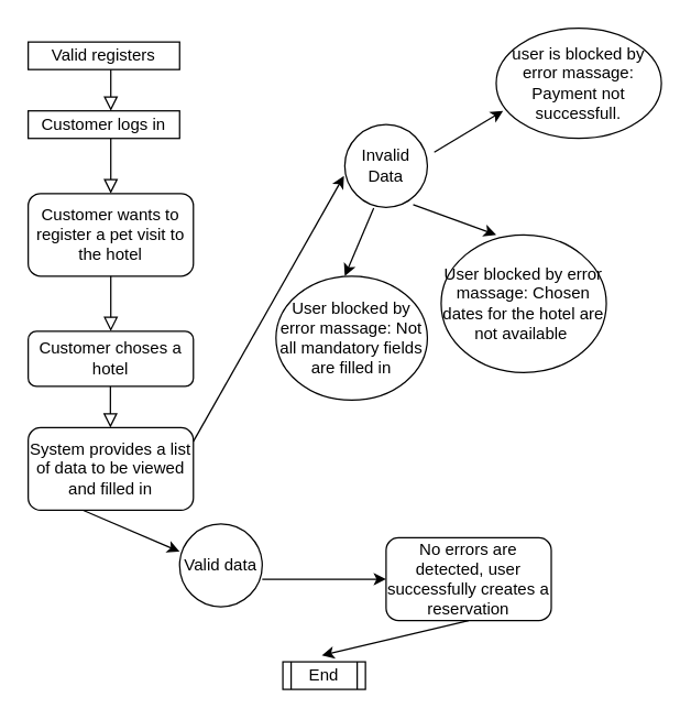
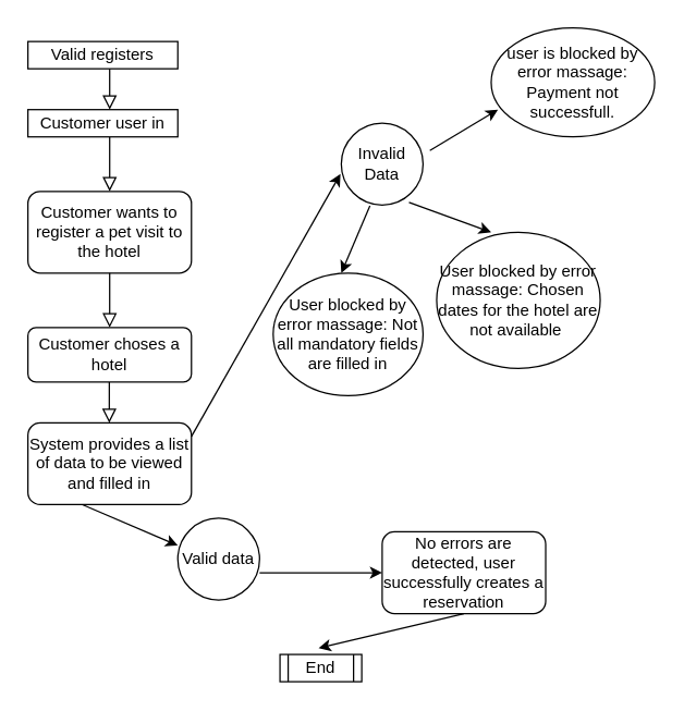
- <mxCell id="4" value="Customer logs in" style="rounded=0;whiteSpace=wrap;html=1;" vertex="1" parent="1"><mxGeometry x="20" y="80" width="110" height="20" as="geometry" /></mxCell>
+ <mxCell id="4" value="Customer user in" style="rounded=0;whiteSpace=wrap;html=1;" vertex="1" parent="1"><mxGeometry x="20" y="80" width="110" height="20" as="geometry" /></mxCell>
